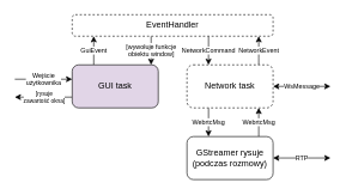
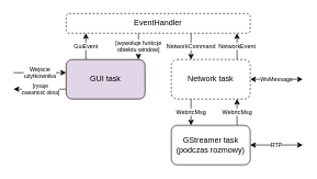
- <mxCell id="13" value="&lt;div&gt;GStreamer rysuje&lt;/div&gt;&lt;div&gt;(podczas rozmowy)&lt;br&gt;&lt;/div&gt;" style="rounded=1;whiteSpace=wrap;html=1;" parent="1" vertex="1"><mxGeometry x="260" y="190" width="120" height="60" as="geometry" /></mxCell>
+ <mxCell id="13" value="&lt;div&gt;GStreamer task&lt;/div&gt;&lt;div&gt;(podczas rozmowy)&lt;br&gt;&lt;/div&gt;" style="rounded=1;whiteSpace=wrap;html=1;" parent="1" vertex="1"><mxGeometry x="260" y="190" width="120" height="60" as="geometry" /></mxCell>
